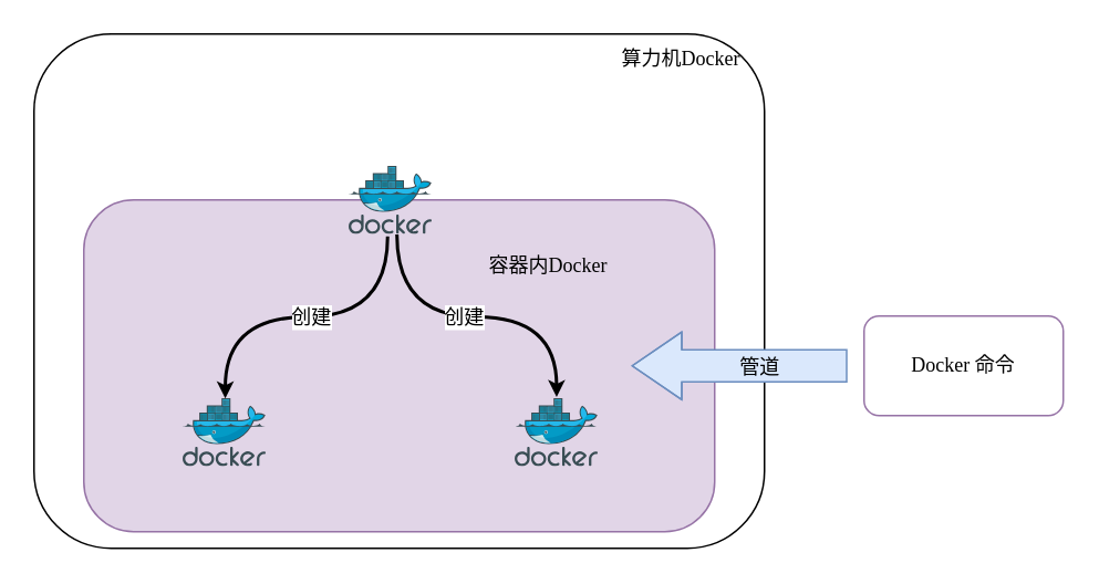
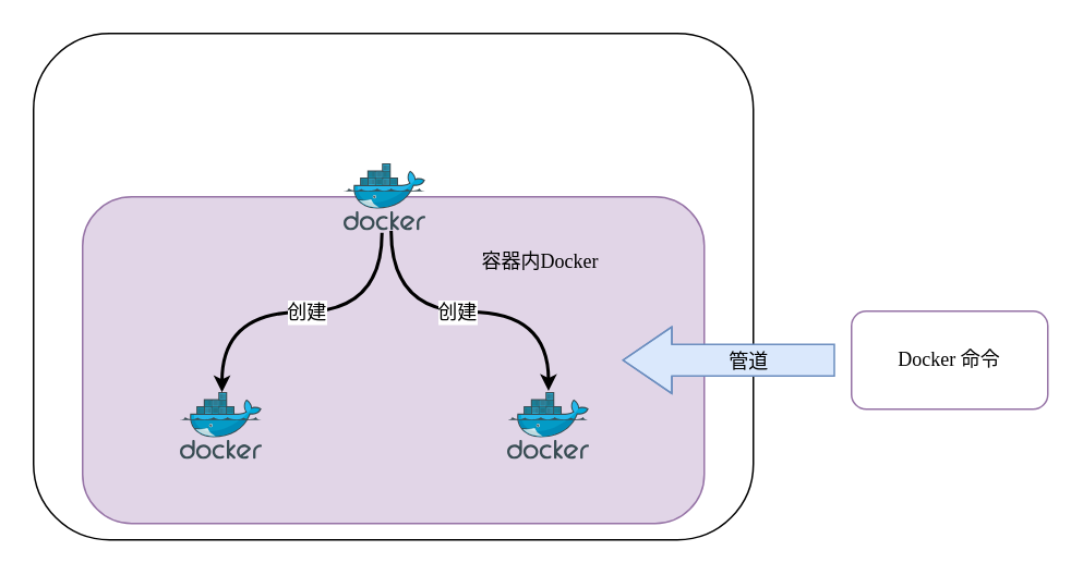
- <mxCell id="3" value="算力机Docker" style="text;html=1;strokeColor=none;fillColor=none;align=center;verticalAlign=middle;whiteSpace=wrap;rounded=0;fontFamily=Times New Roman;" parent="1" vertex="1"><mxGeometry x="360" y="20" width="100" height="30" as="geometry" /></mxCell>
